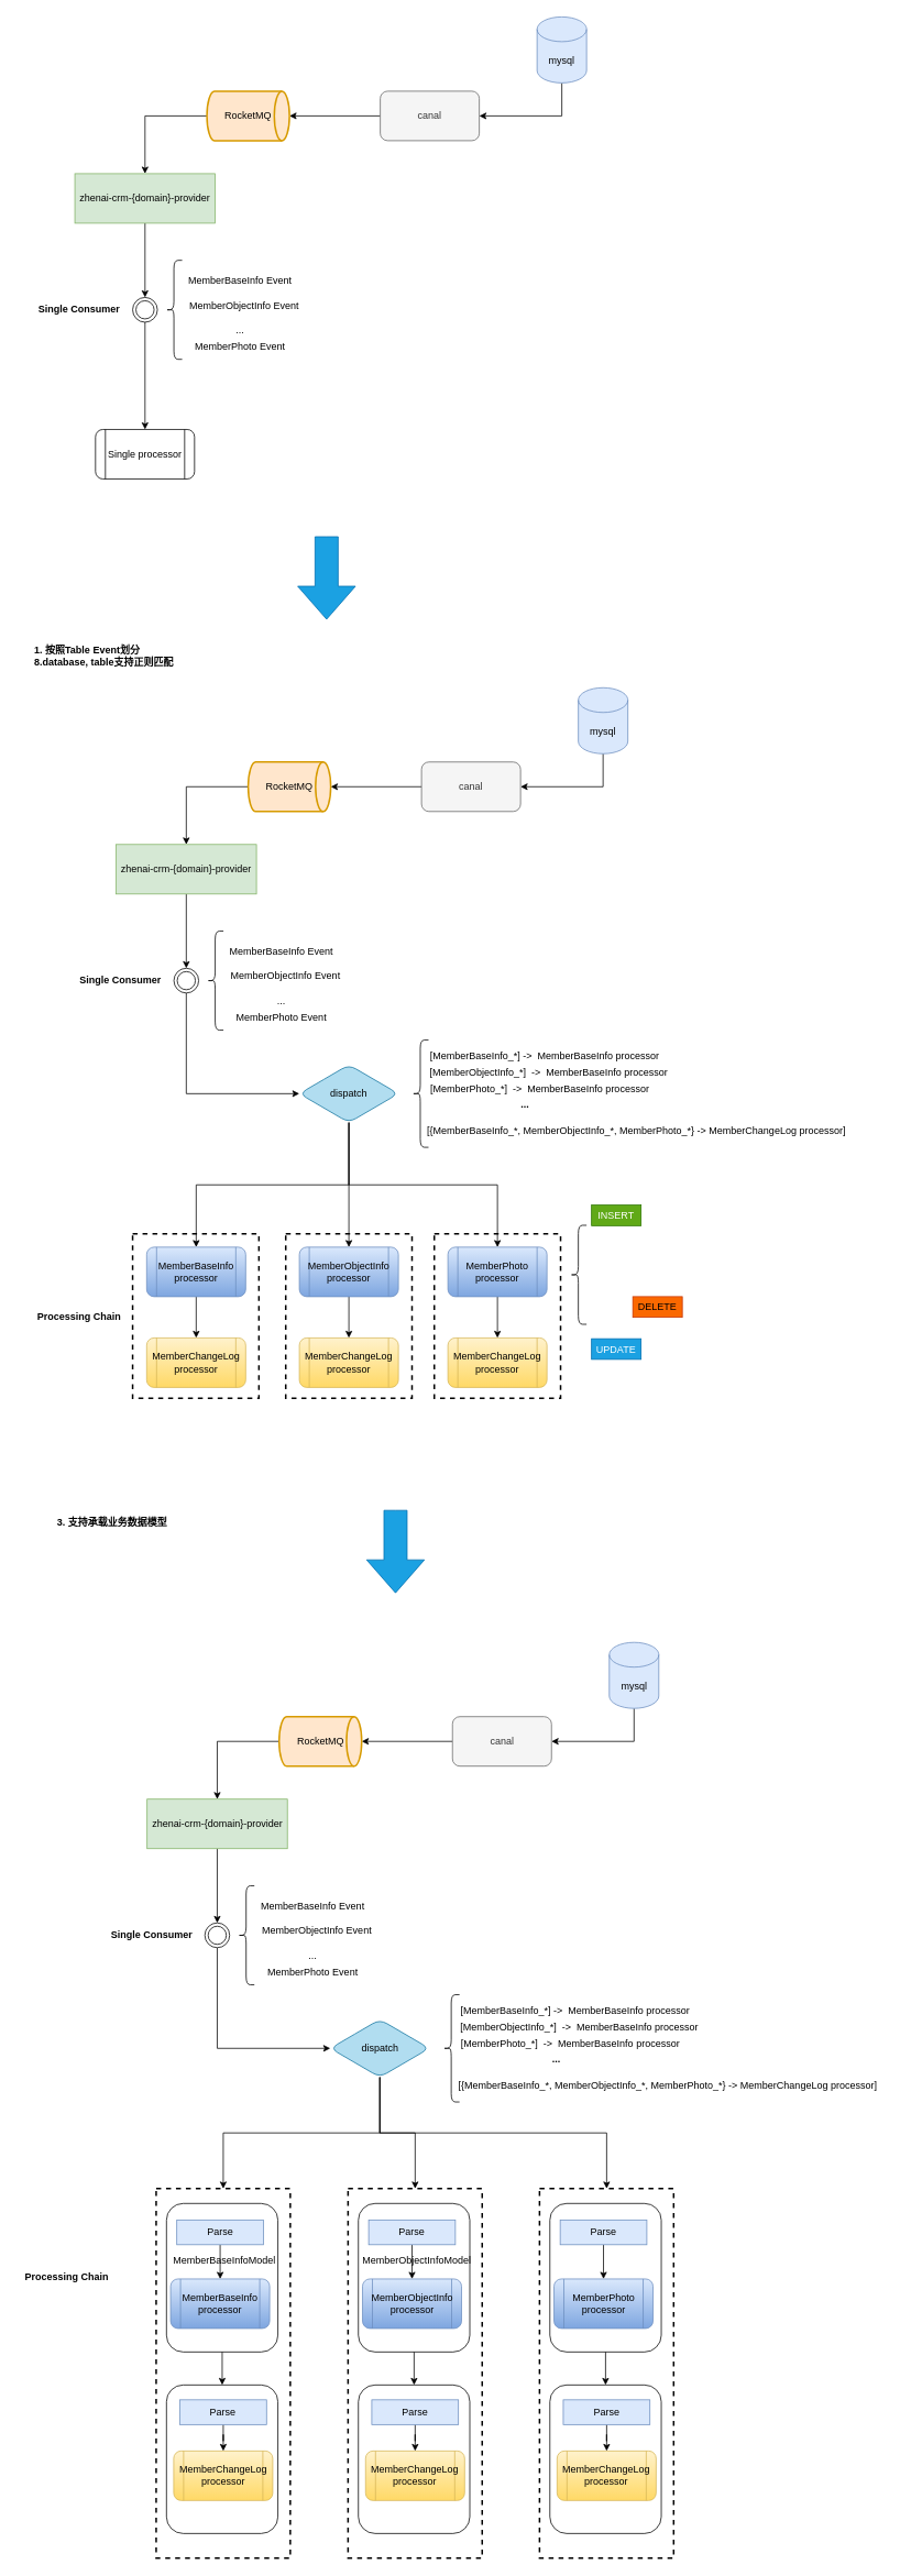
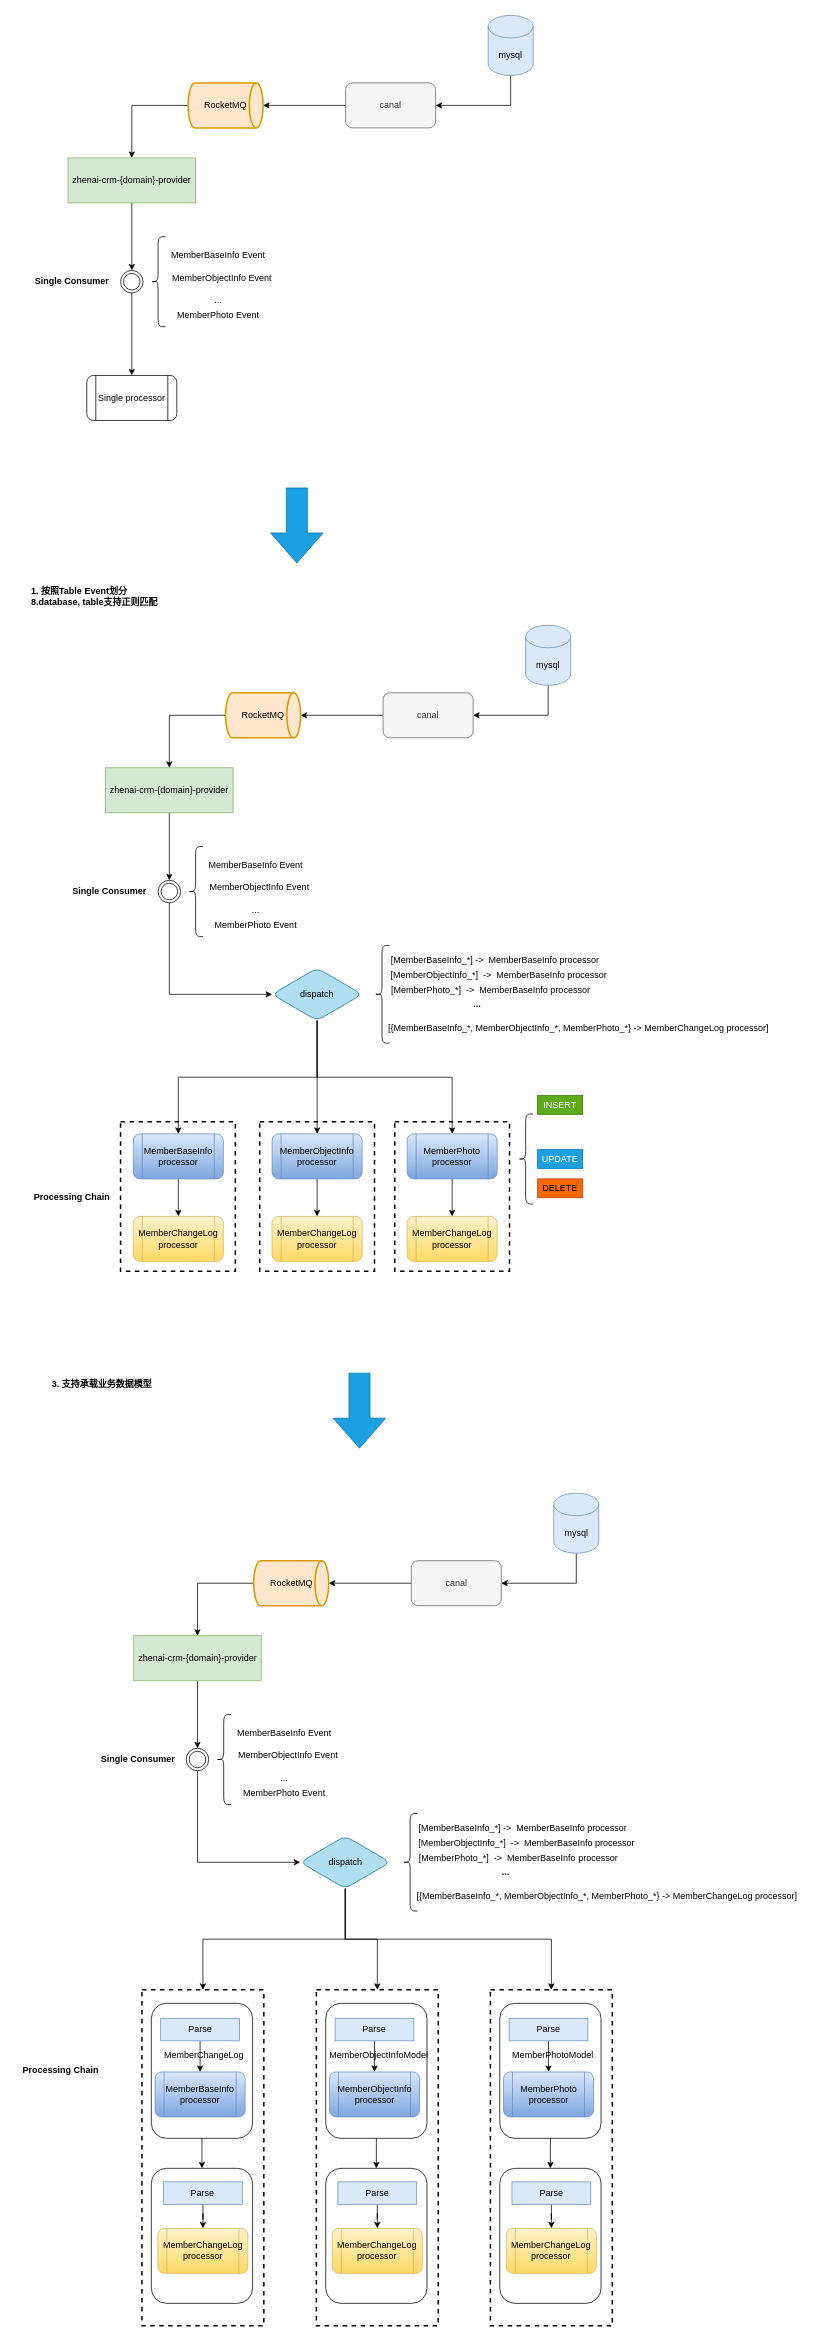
- <mxCell id="19" value="Single processor" style="shape=process;whiteSpace=wrap;html=1;backgroundOutline=1;rounded=1;fontFamily=Helvetica;fontSize=12;fontColor=default;strokeColor=default;fillColor=default;" vertex="1" parent="1"><mxGeometry x="115" y="520" width="120" height="60" as="geometry" /></mxCell>
+ <mxCell id="19" value="Single processor" style="shape=process;whiteSpace=wrap;html=1;backgroundOutline=1;rounded=1;fontFamily=Helvetica;fontSize=12;fontColor=default;strokeColor=default;fillColor=default;" vertex="1" parent="1"><mxGeometry x="115" y="500" width="120" height="60" as="geometry" /></mxCell>
- <mxCell id="66" value="DELETE" style="rounded=0;whiteSpace=wrap;html=1;fontFamily=Helvetica;fontSize=12;fontColor=#000000;strokeColor=#C73500;strokeWidth=1;fillColor=#fa6800;" vertex="1" parent="1"><mxGeometry x="766" y="1571" width="60" height="25" as="geometry" /></mxCell>
+ <mxCell id="66" value="DELETE" style="rounded=0;whiteSpace=wrap;html=1;fontFamily=Helvetica;fontSize=12;fontColor=#000000;strokeColor=#C73500;strokeWidth=1;fillColor=#fa6800;" vertex="1" parent="1"><mxGeometry x="716" y="1571" width="60" height="25" as="geometry" /></mxCell>
- <mxCell id="65" value="UPDATE" style="rounded=0;whiteSpace=wrap;html=1;fontFamily=Helvetica;fontSize=12;fontColor=#ffffff;strokeColor=#006EAF;strokeWidth=1;fillColor=#1ba1e2;" vertex="1" parent="1"><mxGeometry x="716" y="1622" width="60" height="25" as="geometry" /></mxCell>
+ <mxCell id="65" value="UPDATE" style="rounded=0;whiteSpace=wrap;html=1;fontFamily=Helvetica;fontSize=12;fontColor=#ffffff;strokeColor=#006EAF;strokeWidth=1;fillColor=#1ba1e2;" vertex="1" parent="1"><mxGeometry x="716" y="1532" width="60" height="25" as="geometry" /></mxCell>
- <mxCell id="103" value="MemberBaseInfoModel" style="text;html=1;align=center;verticalAlign=middle;resizable=0;points=[];autosize=1;strokeColor=none;fillColor=none;fontSize=12;fontFamily=Helvetica;fontColor=default;" vertex="1" parent="1"><mxGeometry x="201" y="2730" width="140" height="20" as="geometry" /></mxCell>
+ <mxCell id="103" value="MemberChangeLog" style="text;html=1;align=center;verticalAlign=middle;resizable=0;points=[];autosize=1;strokeColor=none;fillColor=none;fontSize=12;fontFamily=Helvetica;fontColor=default;" vertex="1" parent="1"><mxGeometry x="201" y="2730" width="140" height="20" as="geometry" /></mxCell>
+ <mxCell id="125" value="MemberPhotoModel" style="text;html=1;align=center;verticalAlign=middle;resizable=0;points=[];autosize=1;strokeColor=none;fillColor=none;fontSize=12;fontFamily=Helvetica;fontColor=default;" vertex="1" parent="1"><mxGeometry x="675.5" y="2730" width="120" height="20" as="geometry" /></mxCell>
